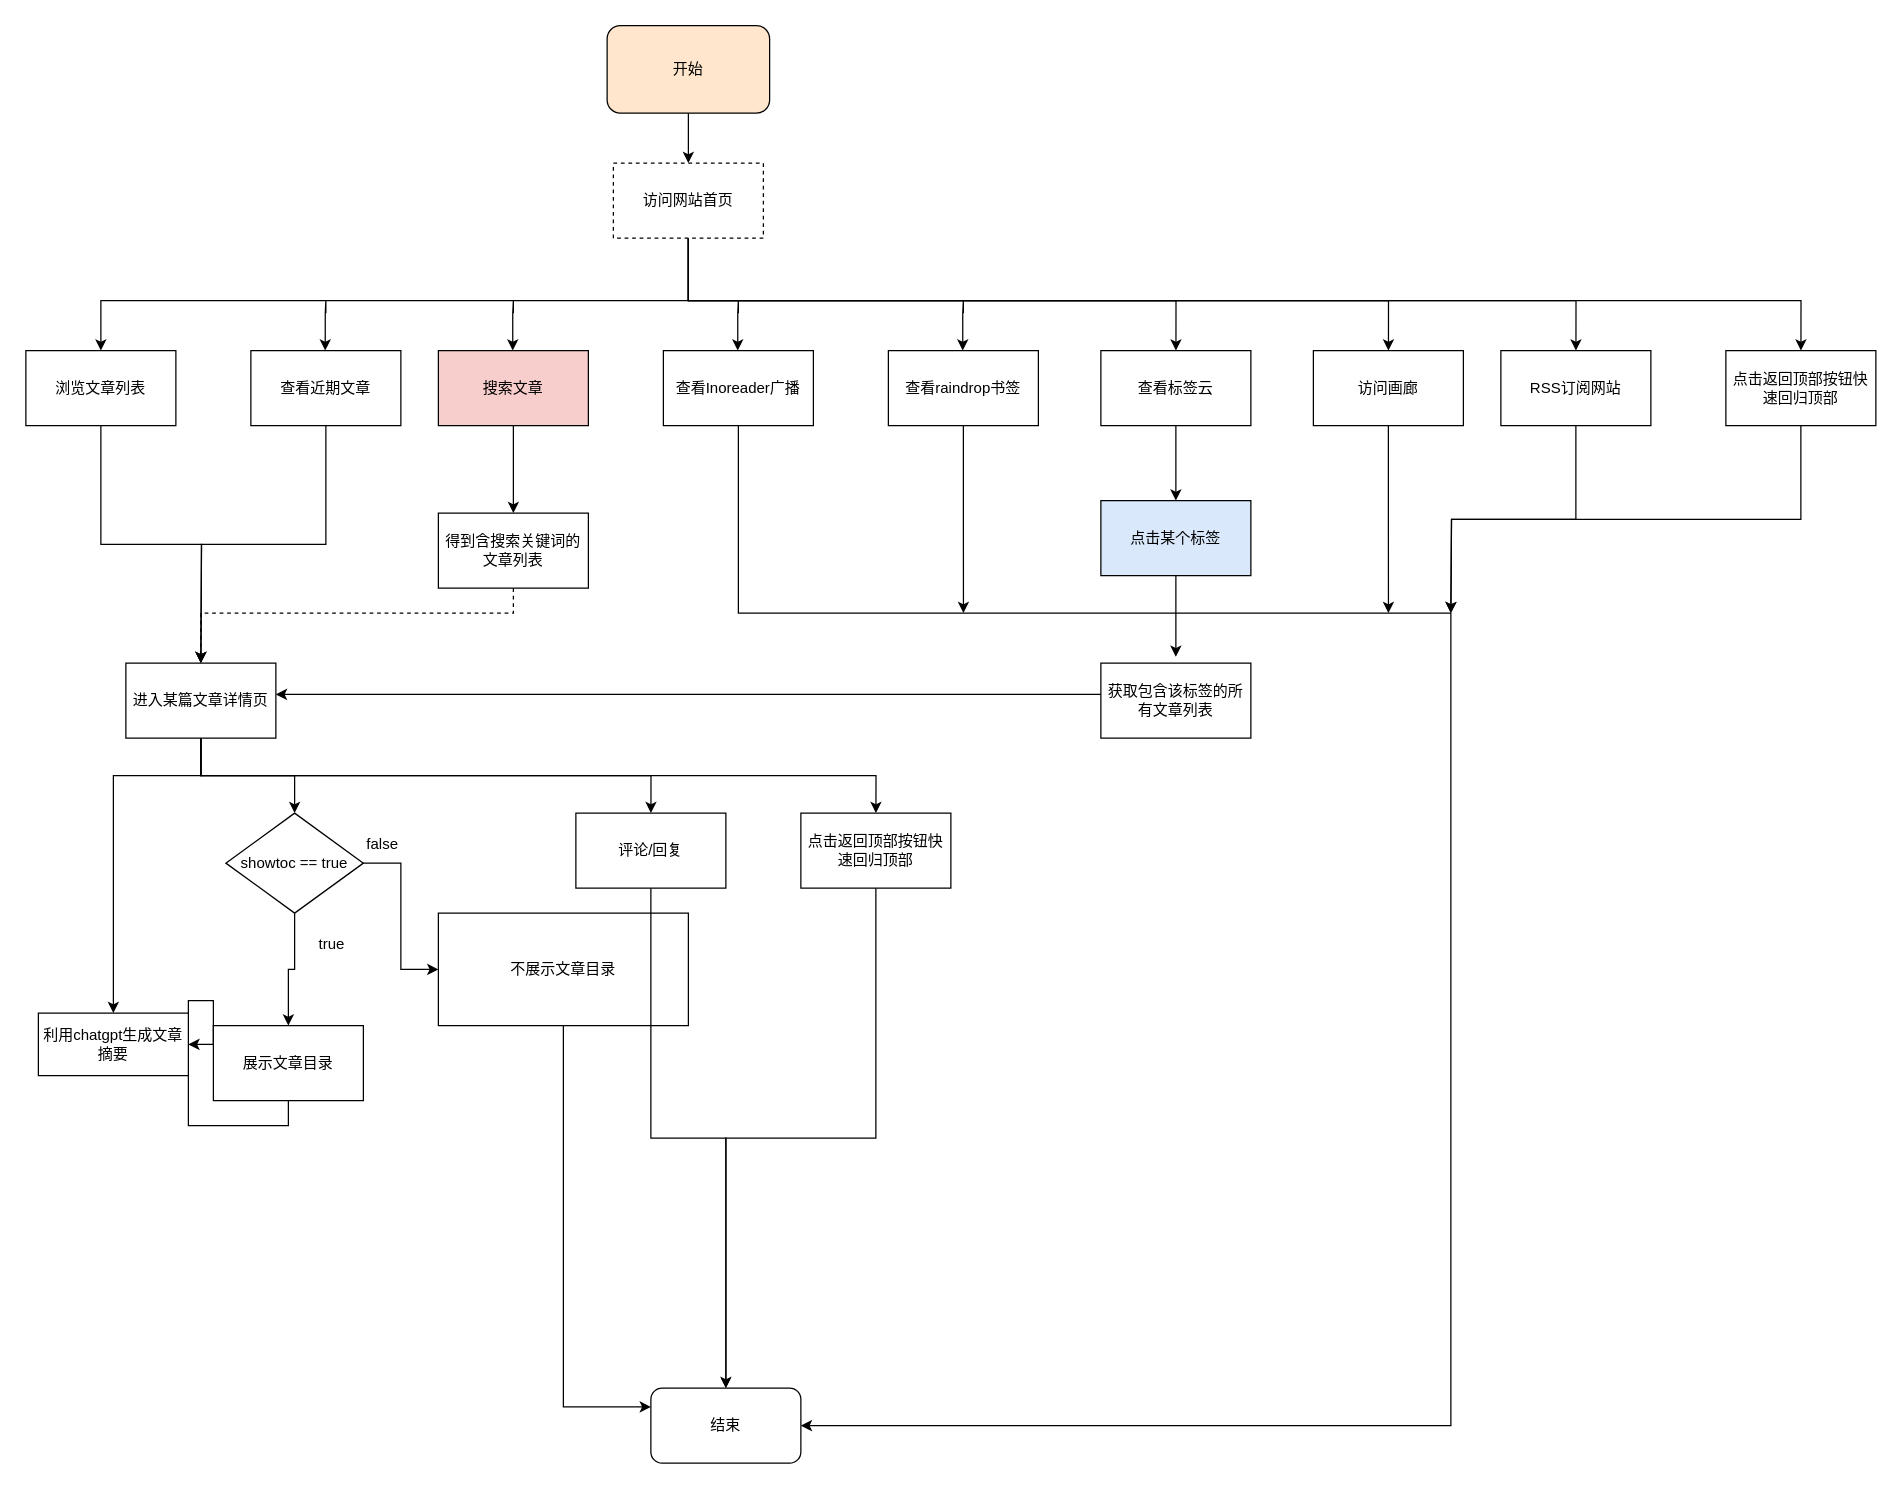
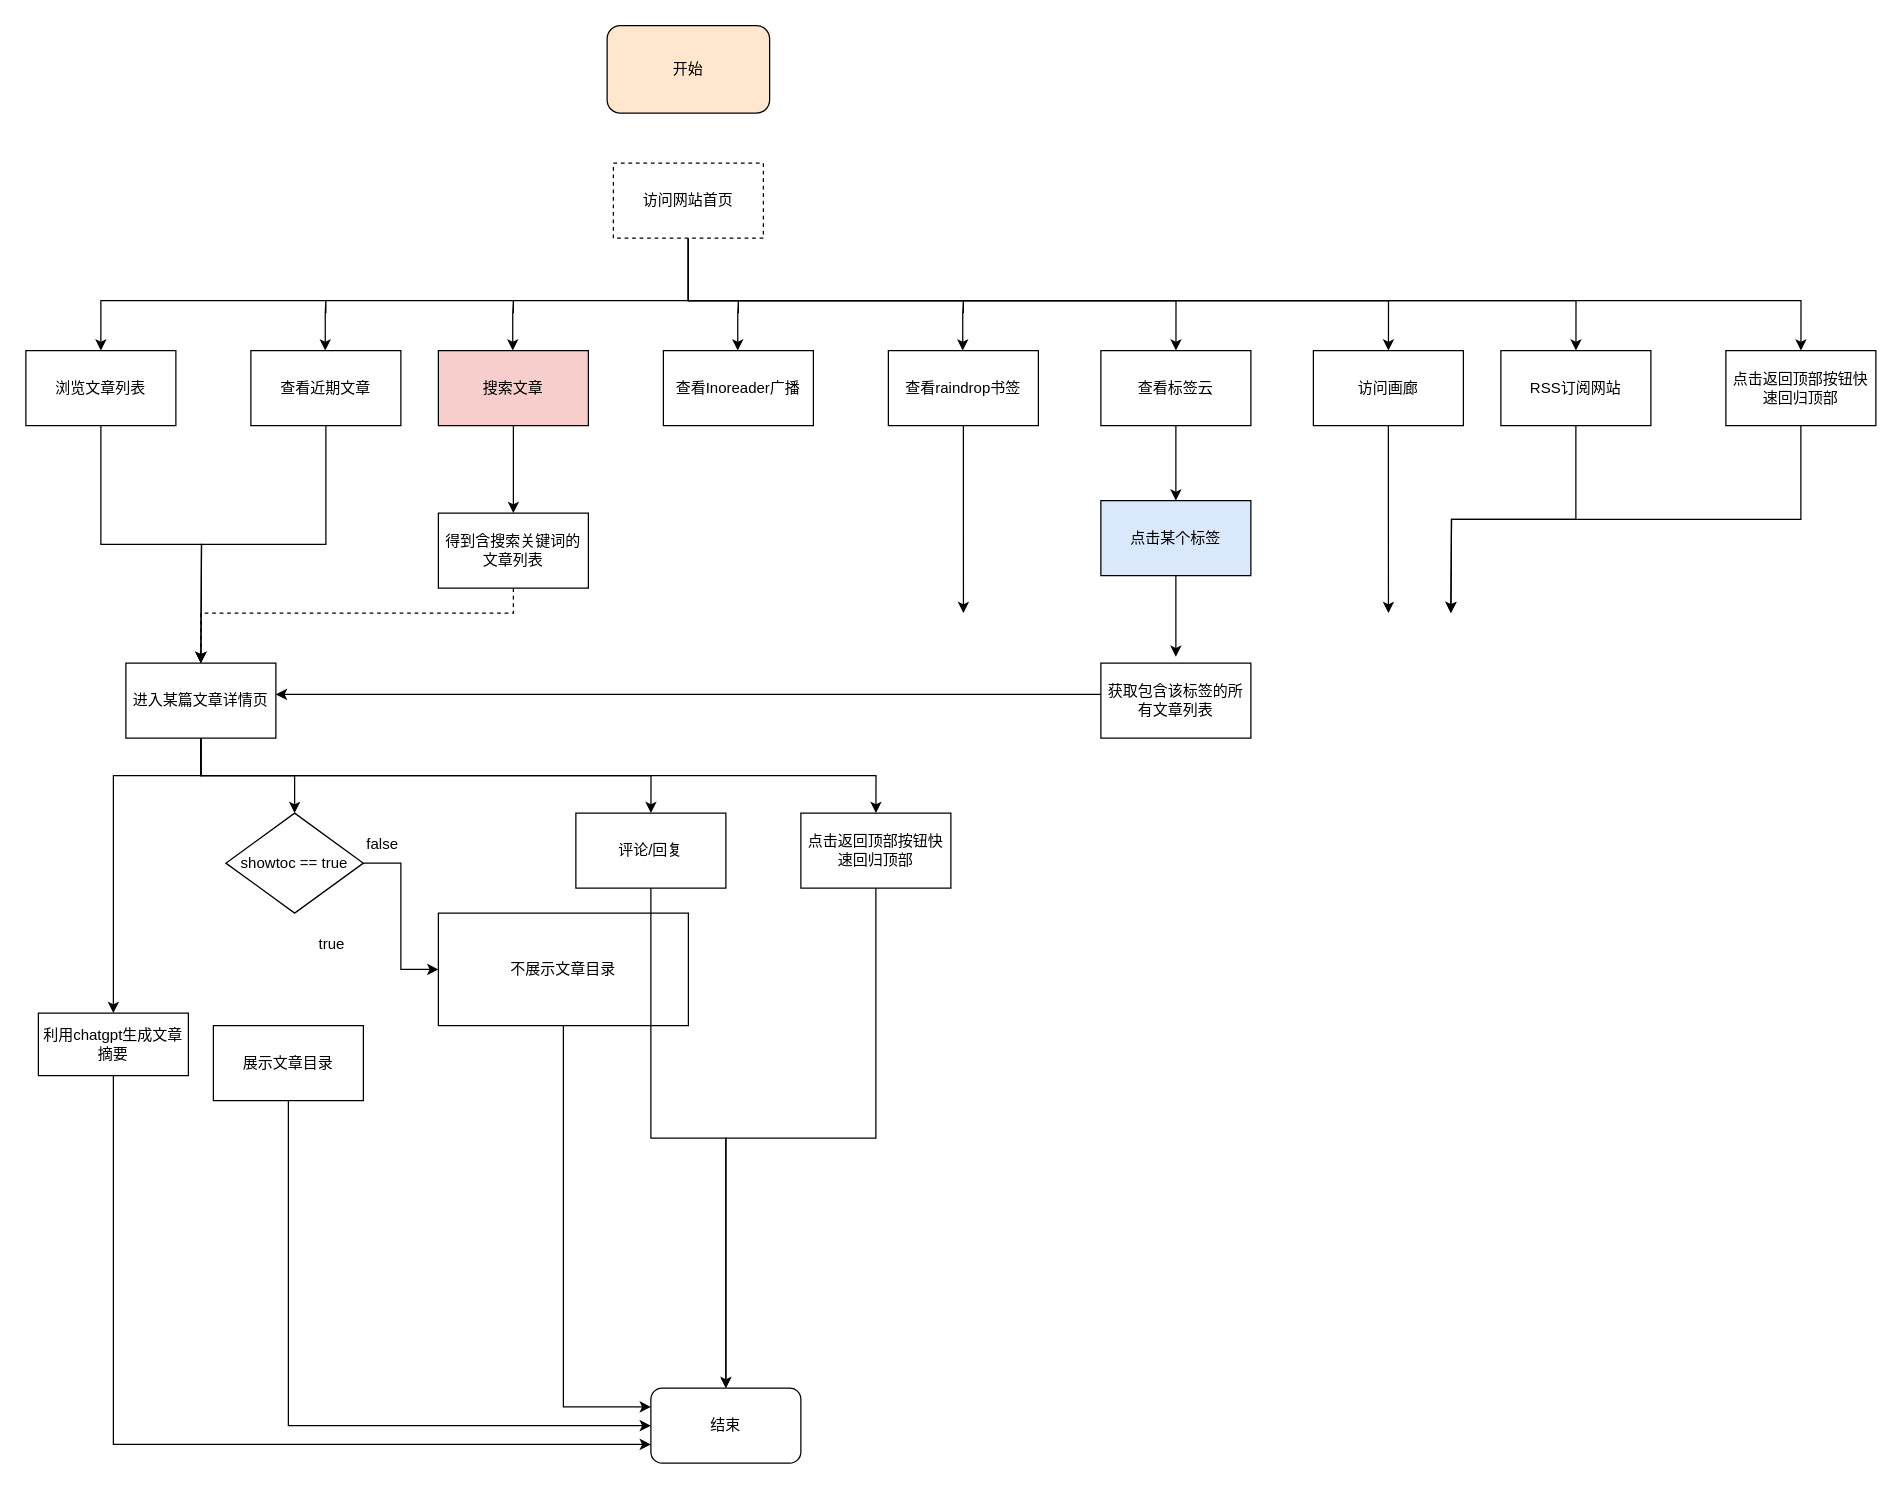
- <mxCell id="2" style="edgeStyle=orthogonalEdgeStyle;rounded=0;orthogonalLoop=1;jettySize=auto;html=1;exitX=0.5;exitY=1;exitDx=0;exitDy=0;entryX=0.5;entryY=0;entryDx=0;entryDy=0;" edge="1" parent="1" source="3" target="9"><mxGeometry relative="1" as="geometry" /></mxCell>
- <mxCell id="36" style="edgeStyle=orthogonalEdgeStyle;rounded=0;orthogonalLoop=1;jettySize=auto;html=1;exitX=0.5;exitY=1;exitDx=0;exitDy=0;entryX=1;entryY=0.5;entryDx=0;entryDy=0;" edge="1" parent="1" source="37" target="28"><mxGeometry relative="1" as="geometry"><mxPoint x="1120" y="840" as="targetPoint" /><Array as="points"><mxPoint x="590" y="490" /><mxPoint x="1160" y="490" /><mxPoint x="1160" y="1140" /></Array></mxGeometry></mxCell>
- <mxCell id="15" value="" style="edgeStyle=orthogonalEdgeStyle;rounded=0;orthogonalLoop=1;jettySize=auto;html=1;" edge="1" parent="1" source="17" target="19"><mxGeometry relative="1" as="geometry" /></mxCell>
- <mxCell id="18" style="edgeStyle=orthogonalEdgeStyle;rounded=0;orthogonalLoop=1;jettySize=auto;html=1;exitX=0.5;exitY=1;exitDx=0;exitDy=0;" edge="1" parent="1" source="19" target="51"><mxGeometry relative="1" as="geometry" /></mxCell>
+ <mxCell id="18" style="edgeStyle=orthogonalEdgeStyle;rounded=0;orthogonalLoop=1;jettySize=auto;html=1;exitX=0.5;exitY=1;exitDx=0;exitDy=0;entryX=0;entryY=0.5;entryDx=0;entryDy=0;" edge="1" parent="1" source="19" target="28"><mxGeometry relative="1" as="geometry" /></mxCell>
+ <mxCell id="50" style="edgeStyle=orthogonalEdgeStyle;rounded=0;orthogonalLoop=1;jettySize=auto;html=1;exitX=0.5;exitY=1;exitDx=0;exitDy=0;entryX=0;entryY=0.75;entryDx=0;entryDy=0;" edge="1" parent="1" source="51" target="28"><mxGeometry relative="1" as="geometry" /></mxCell>
